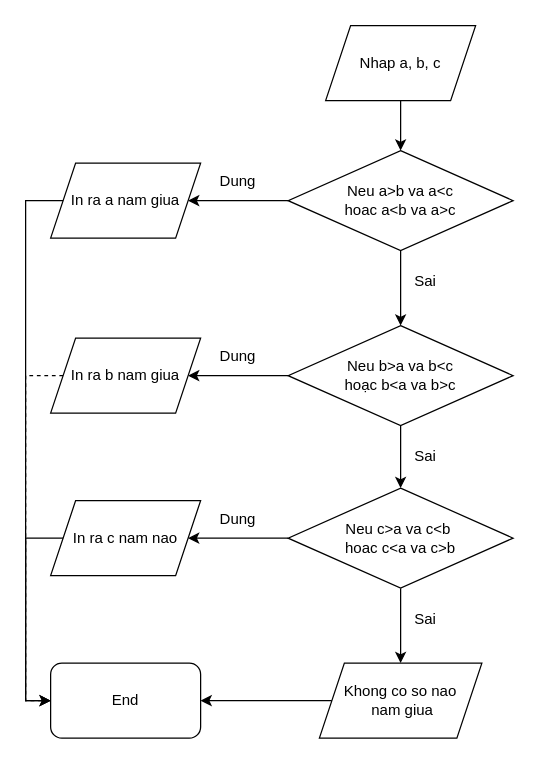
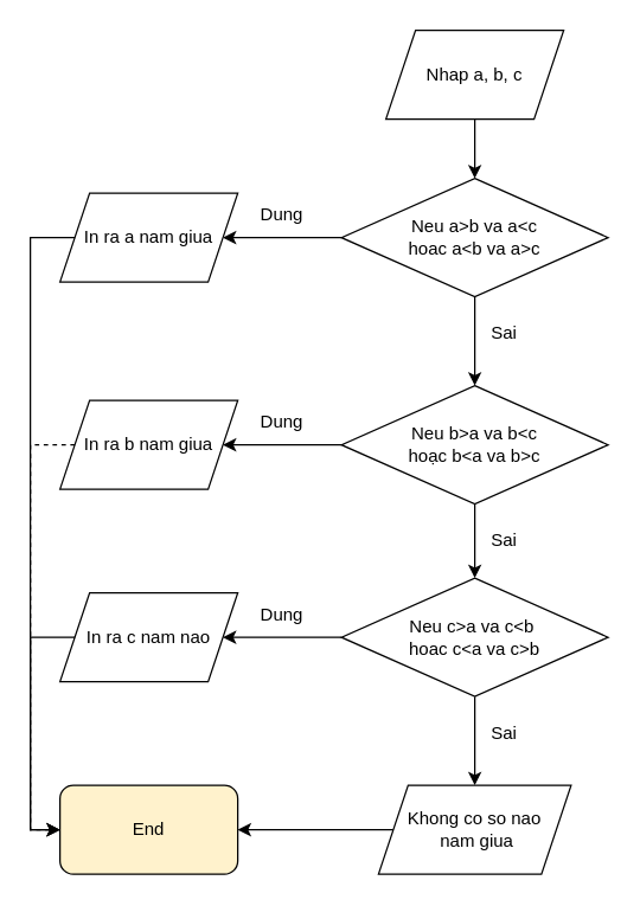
- <mxCell id="27" value="" style="endArrow=open;html=1;rounded=0;fontFamily=Helvetica;fontSize=12;fontColor=default;entryX=0;entryY=0.5;entryDx=0;entryDy=0;exitX=0;exitY=0.5;exitDx=0;exitDy=0;" edge="1" parent="1" source="22" target="21"><mxGeometry width="50" height="50" relative="1" as="geometry"><mxPoint x="-40" y="250" as="sourcePoint" /><mxPoint x="10" y="200" as="targetPoint" /><Array as="points"><mxPoint x="20" y="160" /><mxPoint x="20" y="560" /></Array></mxGeometry></mxCell>
+ <mxCell id="27" value="" style="endArrow=classic;html=1;rounded=0;fontFamily=Helvetica;fontSize=12;fontColor=default;entryX=0;entryY=0.5;entryDx=0;entryDy=0;exitX=0;exitY=0.5;exitDx=0;exitDy=0;" edge="1" parent="1" source="22" target="21"><mxGeometry width="50" height="50" relative="1" as="geometry"><mxPoint x="-40" y="250" as="sourcePoint" /><mxPoint x="10" y="200" as="targetPoint" /><Array as="points"><mxPoint x="20" y="160" /><mxPoint x="20" y="560" /></Array></mxGeometry></mxCell>
- <mxCell id="21" value="End" style="rounded=1;whiteSpace=wrap;html=1;" vertex="1" parent="1"><mxGeometry y="530" width="120" height="60" as="geometry" x="40" /></mxCell>
+ <mxCell id="21" value="End" style="rounded=1;whiteSpace=wrap;html=1;fillColor=#fff2cc;" vertex="1" parent="1"><mxGeometry y="530" width="120" height="60" as="geometry" x="40" /></mxCell>
